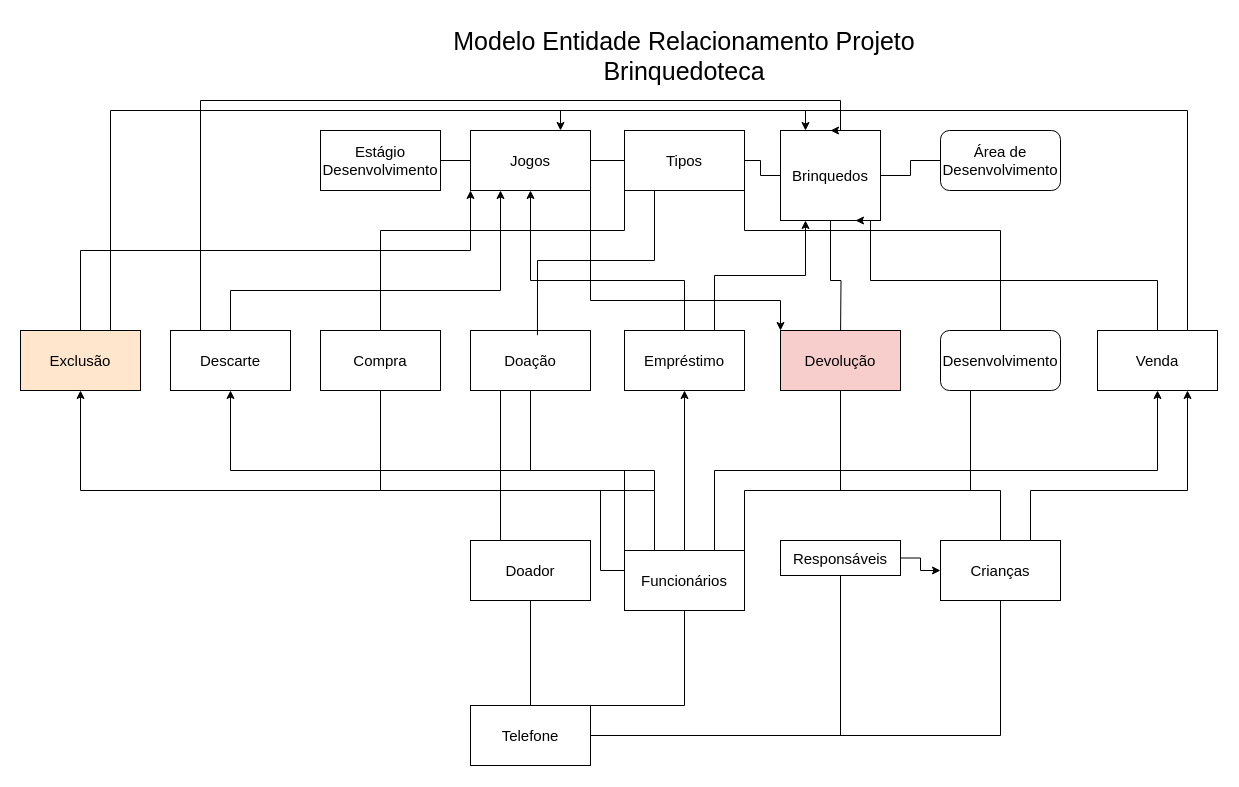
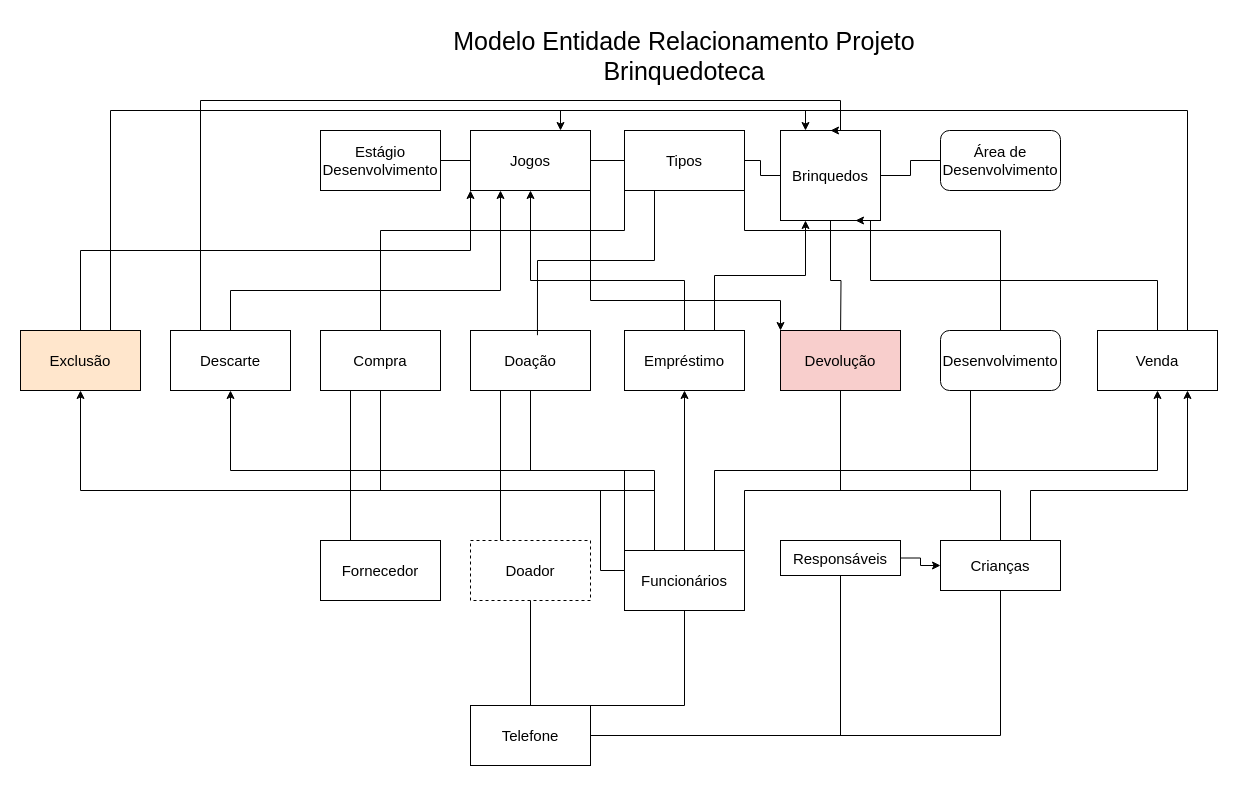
+ <mxCell id="31" style="edgeStyle=orthogonalEdgeStyle;rounded=0;orthogonalLoop=1;jettySize=auto;html=1;exitX=0.25;exitY=0;exitDx=0;exitDy=0;entryX=0.25;entryY=1;entryDx=0;entryDy=0;endArrow=none;startFill=0;" edge="1" parent="1" source="32" target="34"><mxGeometry relative="1" as="geometry" /></mxCell>
+ <mxCell id="32" value="&lt;span style=&quot;font-size: 15px;&quot;&gt;Fornecedor&lt;/span&gt;" style="rounded=0;whiteSpace=wrap;html=1;" vertex="1" parent="1"><mxGeometry x="320" y="540" width="120" height="60" as="geometry" /></mxCell>
- <mxCell id="30" value="&lt;span style=&quot;font-size: 15px;&quot;&gt;Doador&lt;/span&gt;" style="rounded=0;whiteSpace=wrap;html=1;" vertex="1" parent="1"><mxGeometry x="470" y="540" width="120" height="60" as="geometry" /></mxCell>
+ <mxCell id="30" value="&lt;span style=&quot;font-size: 15px;&quot;&gt;Doador&lt;/span&gt;" style="rounded=0;whiteSpace=wrap;html=1;dashed=1;" vertex="1" parent="1"><mxGeometry x="470" y="540" width="120" height="60" as="geometry" /></mxCell>
- <mxCell id="18" value="&lt;font style=&quot;font-size: 15px;&quot;&gt;Crianças&lt;/font&gt;" style="rounded=0;whiteSpace=wrap;html=1;" vertex="1" parent="1"><mxGeometry x="940" y="540" width="120" height="60" as="geometry" /></mxCell>
+ <mxCell id="18" value="&lt;font style=&quot;font-size: 15px;&quot;&gt;Crianças&lt;/font&gt;" style="rounded=0;whiteSpace=wrap;html=1;" vertex="1" parent="1"><mxGeometry x="940" y="540" width="120" height="50" as="geometry" /></mxCell>
